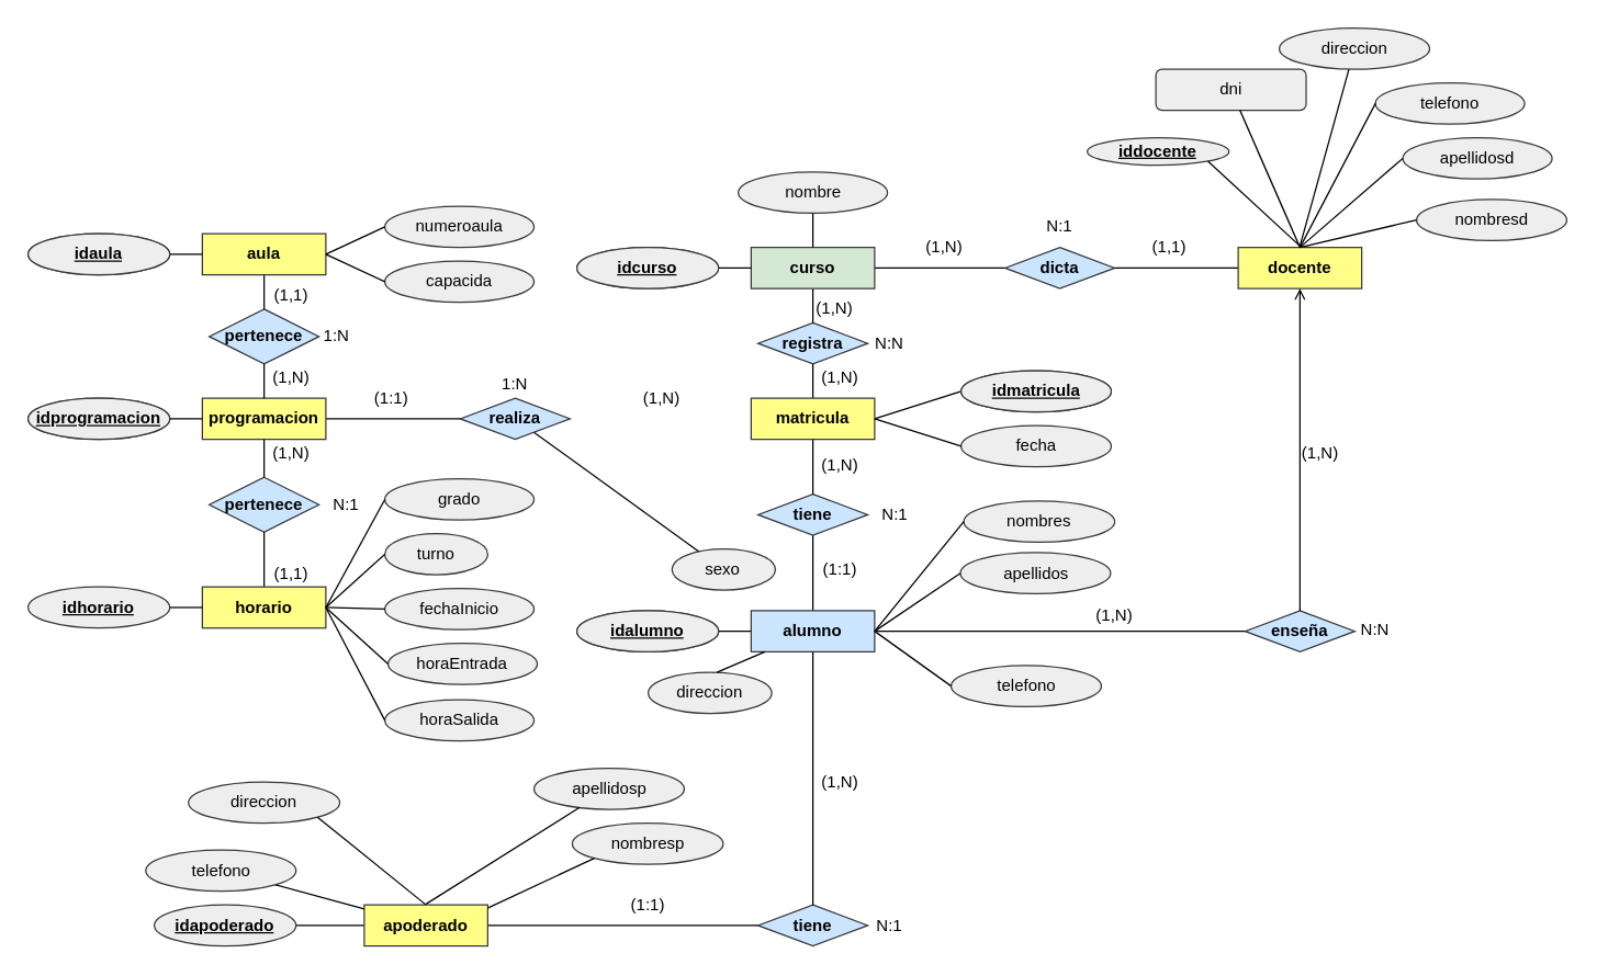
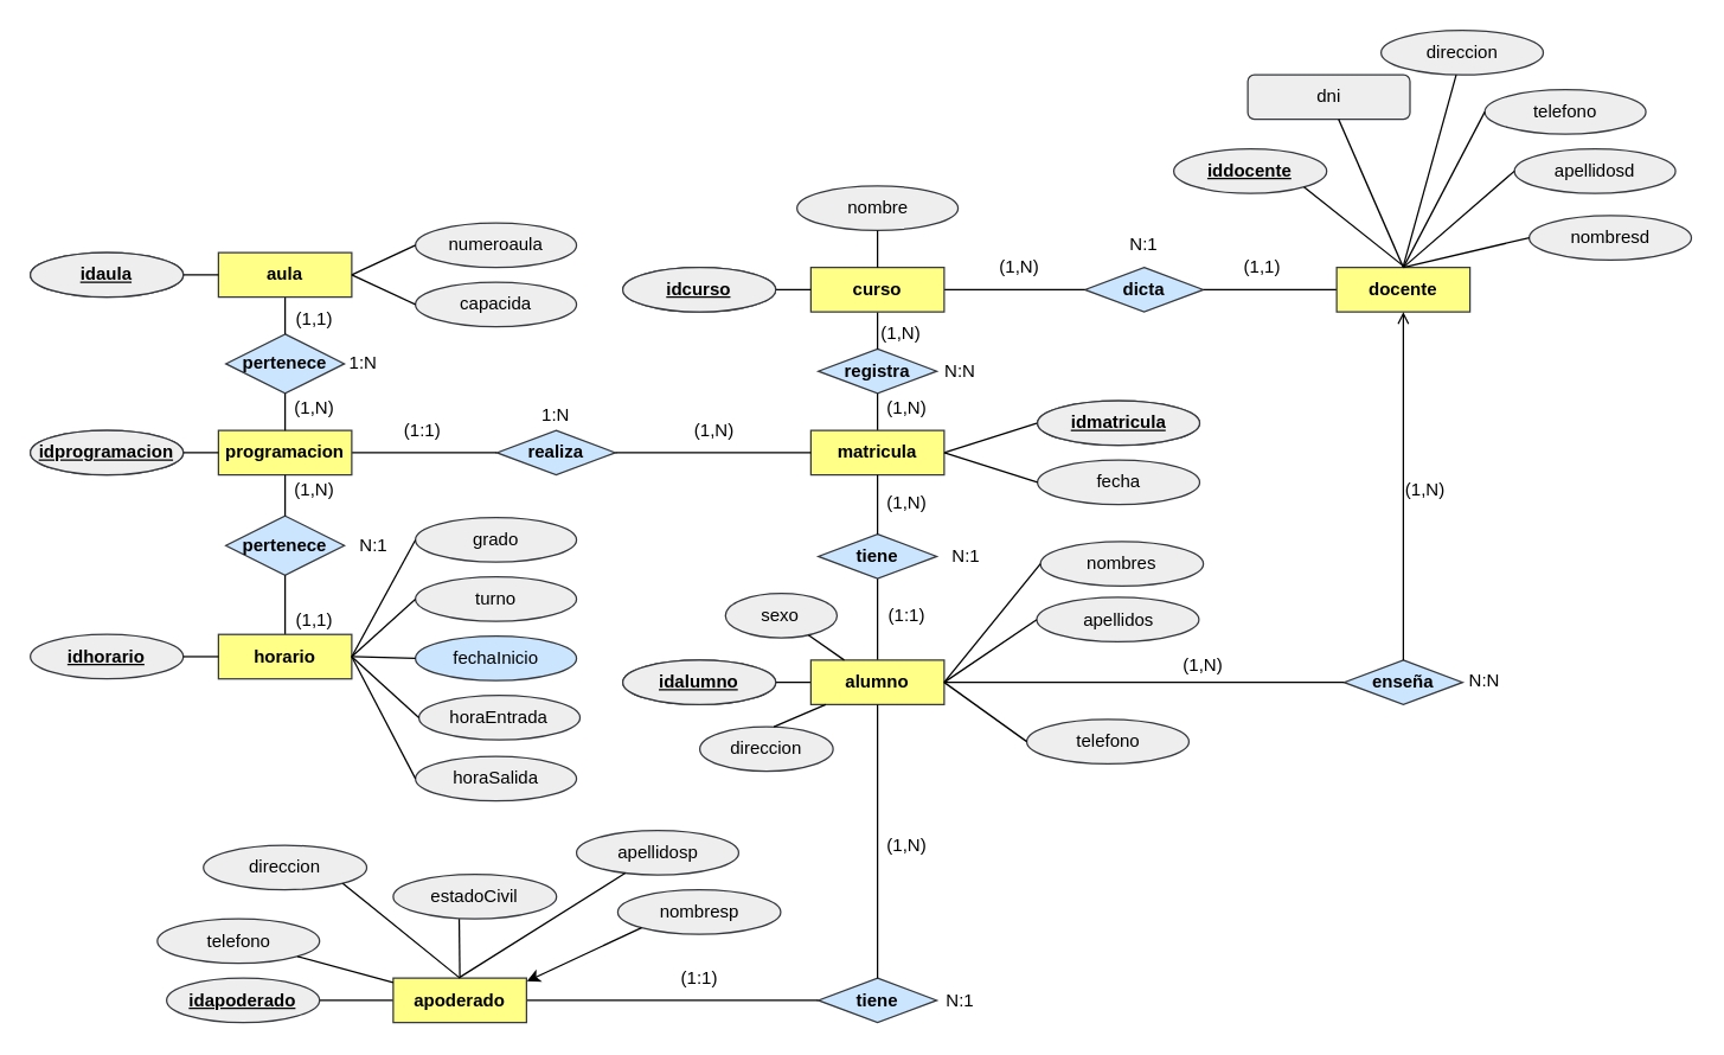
- <mxCell id="110" value="iddocente" style="ellipse;whiteSpace=wrap;html=1;align=center;fontStyle=5;fillColor=#eeeeee;strokeColor=#36393d;" parent="1" vertex="1"><mxGeometry x="792" y="100" width="103.25" height="20" as="geometry" /></mxCell>
+ <mxCell id="110" value="iddocente" style="ellipse;whiteSpace=wrap;html=1;align=center;fontStyle=5;fillColor=#eeeeee;strokeColor=#36393d;" parent="1" vertex="1"><mxGeometry x="792" y="100" width="103.25" height="30" as="geometry" /></mxCell>
- <mxCell id="16" value="curso" style="whiteSpace=wrap;html=1;align=center;fillColor=#d5e8d4;strokeColor=#36393d;fontStyle=1;" parent="1" vertex="1"><mxGeometry x="547" y="180" width="90" height="30" as="geometry" /></mxCell>
+ <mxCell id="16" value="curso" style="whiteSpace=wrap;html=1;align=center;fillColor=#ffff88;strokeColor=#36393d;fontStyle=1" parent="1" vertex="1"><mxGeometry x="547" y="180" width="90" height="30" as="geometry" /></mxCell>
+ <mxCell id="74" value="" style="endArrow=none;html=1;rounded=0;entryX=1;entryY=0.5;entryDx=0;entryDy=0;exitX=0;exitY=0.5;exitDx=0;exitDy=0;" parent="1" source="23" target="26" edge="1"><mxGeometry relative="1" as="geometry"><mxPoint x="375" y="315" as="sourcePoint" /><mxPoint x="330" y="315" as="targetPoint" /></mxGeometry></mxCell>
- <mxCell id="56" value="" style="endArrow=none;html=1;rounded=0;" parent="1" source="55" target="26" edge="1"><mxGeometry relative="1" as="geometry"><mxPoint x="720.5" y="700" as="sourcePoint" /><mxPoint x="660" y="560" as="targetPoint" /></mxGeometry></mxCell>
+ <mxCell id="56" value="" style="endArrow=none;html=1;rounded=0;entryX=0.25;entryY=0;entryDx=0;entryDy=0;" parent="1" source="55" target="45" edge="1"><mxGeometry relative="1" as="geometry"><mxPoint x="720.5" y="700" as="sourcePoint" /><mxPoint x="660" y="560" as="targetPoint" /></mxGeometry></mxCell>
- <mxCell id="98" value="turno" style="ellipse;whiteSpace=wrap;html=1;align=center;fillColor=#eeeeee;strokeColor=#36393d;" parent="1" vertex="1"><mxGeometry x="280" y="388.84" width="75" height="30" as="geometry" /></mxCell>
+ <mxCell id="98" value="turno" style="ellipse;whiteSpace=wrap;html=1;align=center;fillColor=#eeeeee;strokeColor=#36393d;" parent="1" vertex="1"><mxGeometry x="280" y="388.84" width="108.75" height="30" as="geometry" /></mxCell>
- <mxCell id="106" value="fechaInicio" style="ellipse;whiteSpace=wrap;html=1;align=center;fillColor=#eeeeee;strokeColor=#36393d;" parent="1" vertex="1"><mxGeometry x="280" y="428.84" width="108.75" height="30" as="geometry" /></mxCell>
+ <mxCell id="106" value="fechaInicio" style="ellipse;whiteSpace=wrap;html=1;align=center;fillColor=#cce5ff;strokeColor=#36393d;" parent="1" vertex="1"><mxGeometry x="280" y="428.84" width="108.75" height="30" as="geometry" /></mxCell>
- <mxCell id="45" value="alumno" style="whiteSpace=wrap;html=1;align=center;fillColor=#cce5ff;strokeColor=#36393d;fontStyle=1;" parent="1" vertex="1"><mxGeometry x="547" y="445" width="90" height="30" as="geometry" /></mxCell>
+ <mxCell id="45" value="alumno" style="whiteSpace=wrap;html=1;align=center;fillColor=#ffff88;strokeColor=#36393d;fontStyle=1" parent="1" vertex="1"><mxGeometry x="547" y="445" width="90" height="30" as="geometry" /></mxCell>
+ <mxCell id="72" value="estadoCivil" style="ellipse;whiteSpace=wrap;html=1;align=center;fillColor=#eeeeee;strokeColor=#36393d;" parent="1" vertex="1"><mxGeometry x="265" y="589.6" width="110.25" height="30" as="geometry" /></mxCell>
+ <mxCell id="126" value="" style="endArrow=none;html=1;rounded=0;entryX=0.404;entryY=1.005;entryDx=0;entryDy=0;entryPerimeter=0;exitX=0.5;exitY=0;exitDx=0;exitDy=0;" parent="1" source="63" target="72" edge="1"><mxGeometry relative="1" as="geometry"><mxPoint x="316" y="658" as="sourcePoint" /><mxPoint x="532" y="550" as="targetPoint" /></mxGeometry></mxCell>
- <mxCell id="69" value="" style="endArrow=none;html=1;rounded=0;exitX=0;exitY=1;exitDx=0;exitDy=0;entryX=1.003;entryY=0.072;entryDx=0;entryDy=0;entryPerimeter=0;" parent="1" source="68" target="63" edge="1"><mxGeometry relative="1" as="geometry"><mxPoint x="715.75" y="759.6" as="sourcePoint" /><mxPoint x="332" y="650" as="targetPoint" /></mxGeometry></mxCell>
+ <mxCell id="69" value="" style="endArrow=classic;html=1;rounded=0;exitX=0;exitY=1;exitDx=0;exitDy=0;entryX=1.003;entryY=0.072;entryDx=0;entryDy=0;entryPerimeter=0;" parent="1" source="68" target="63" edge="1"><mxGeometry relative="1" as="geometry"><mxPoint x="715.75" y="759.6" as="sourcePoint" /><mxPoint x="332" y="650" as="targetPoint" /></mxGeometry></mxCell>
